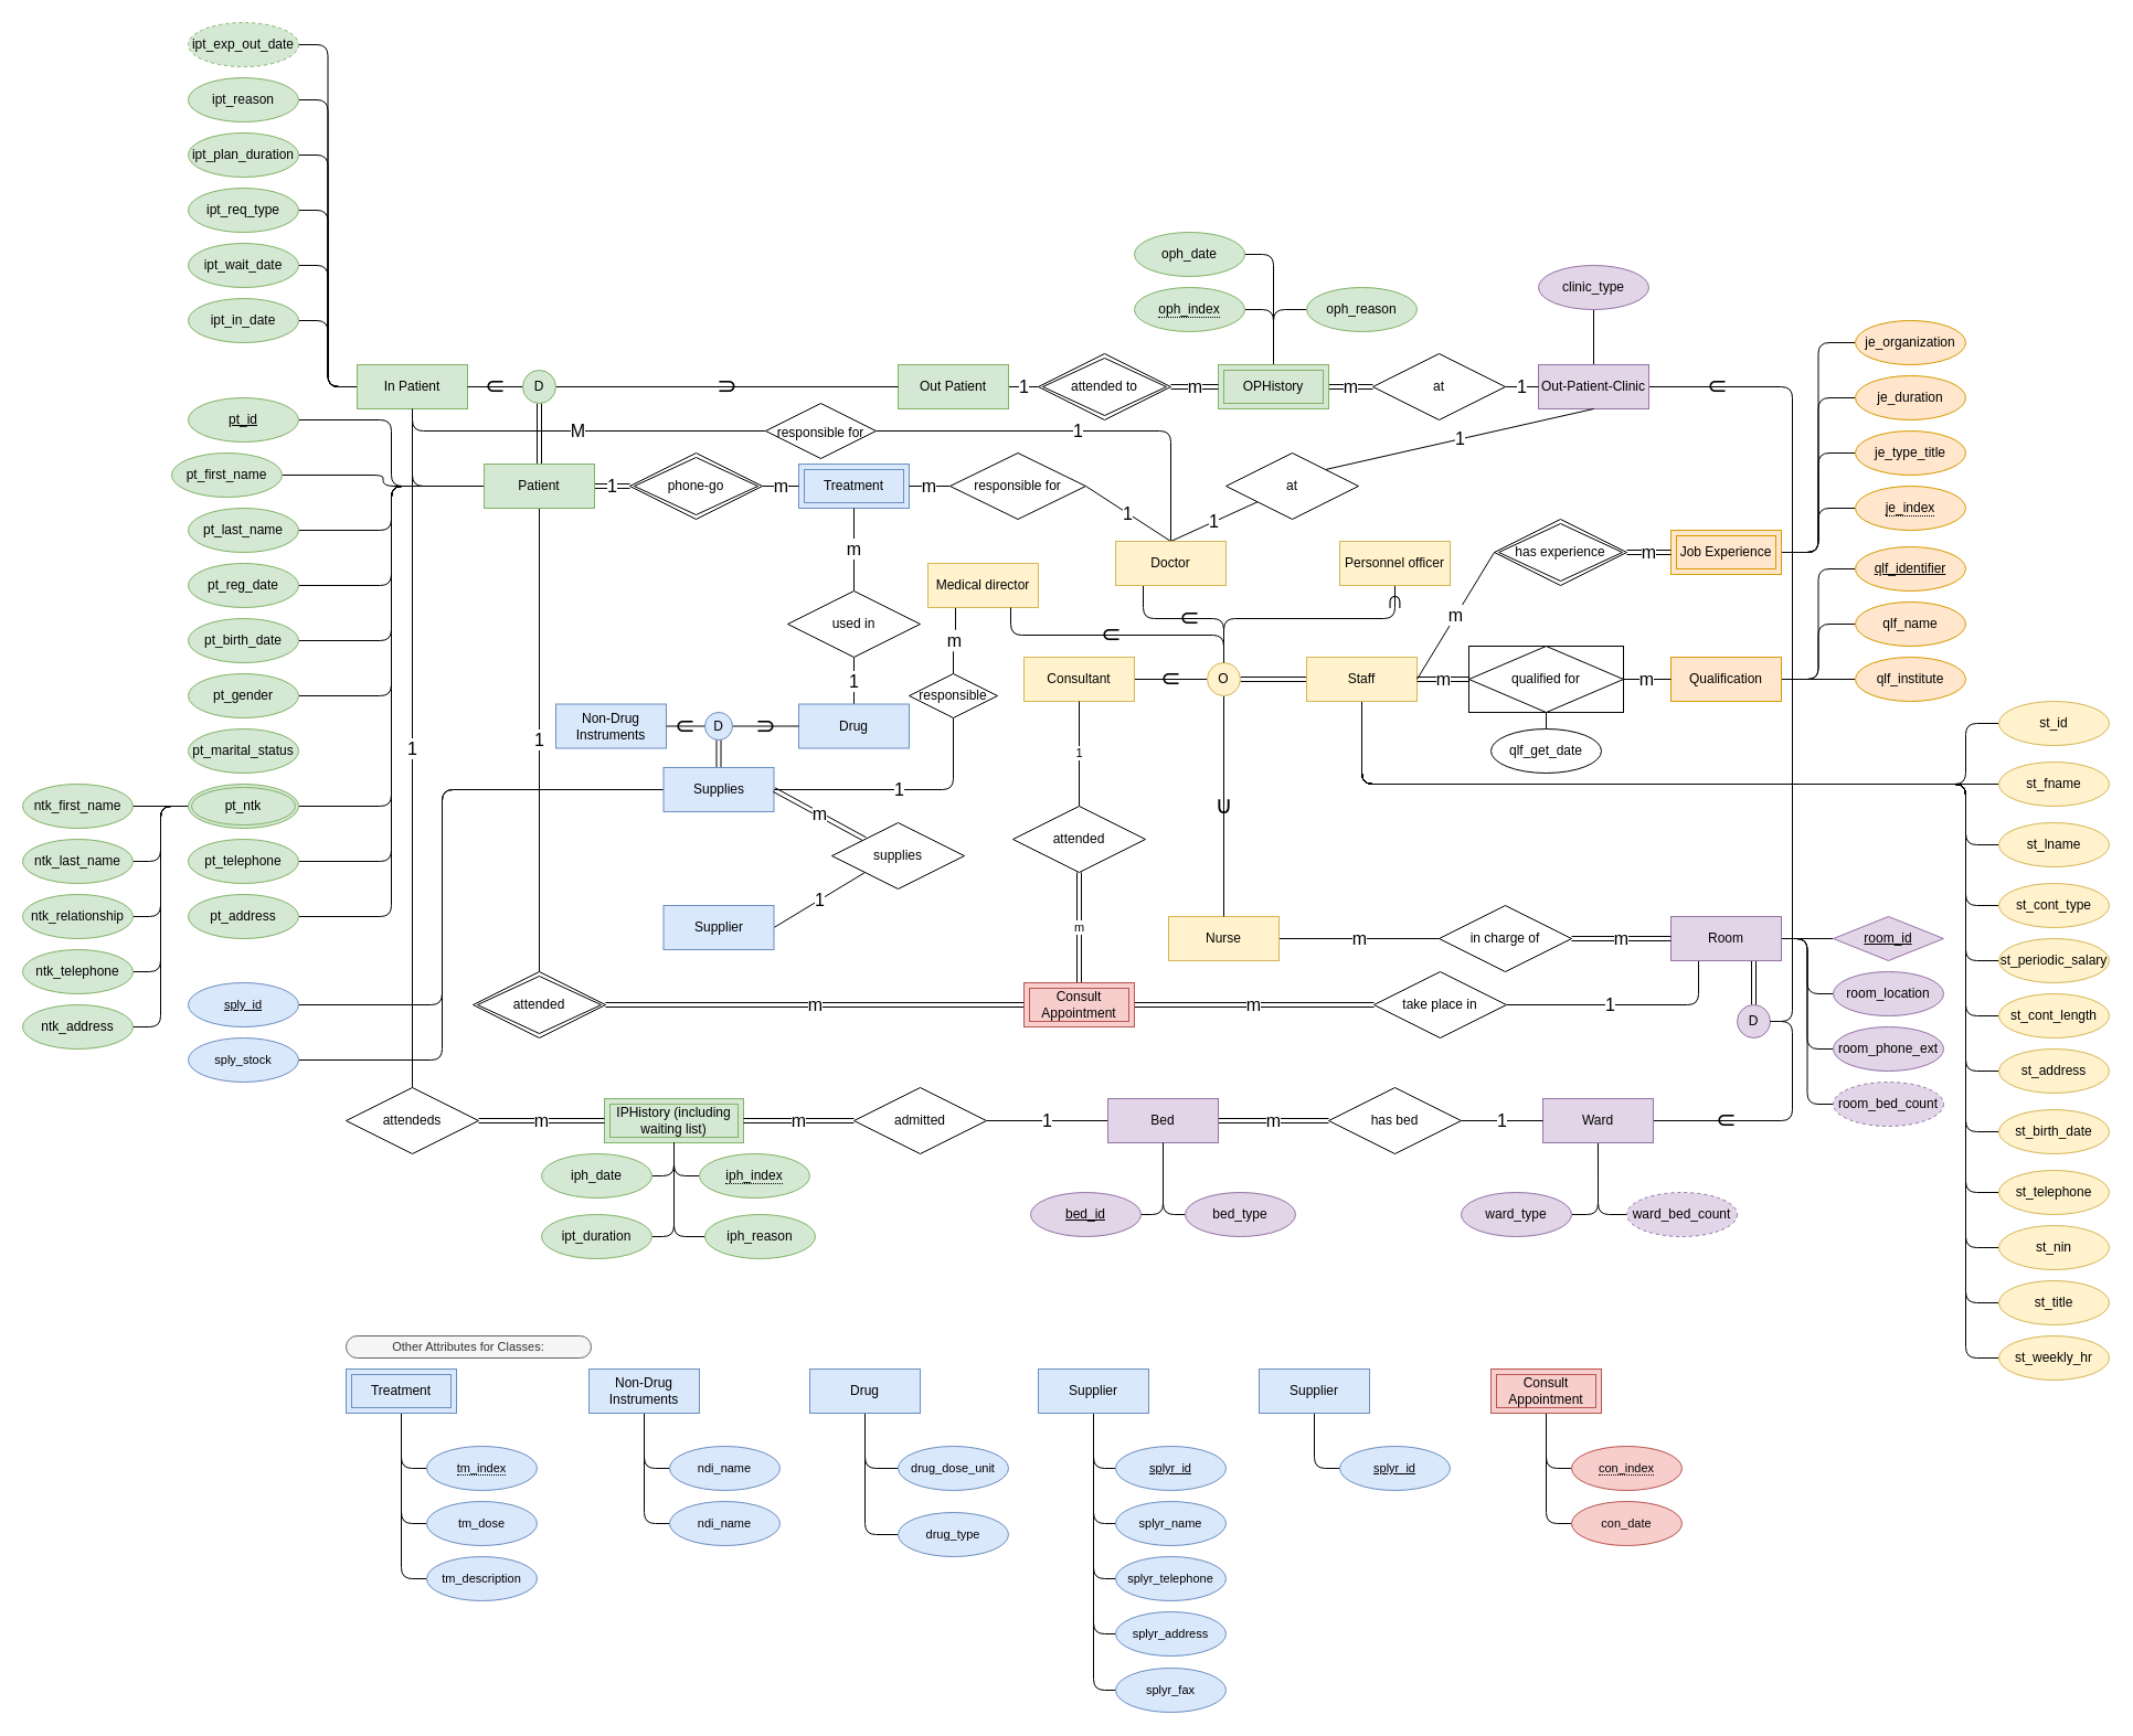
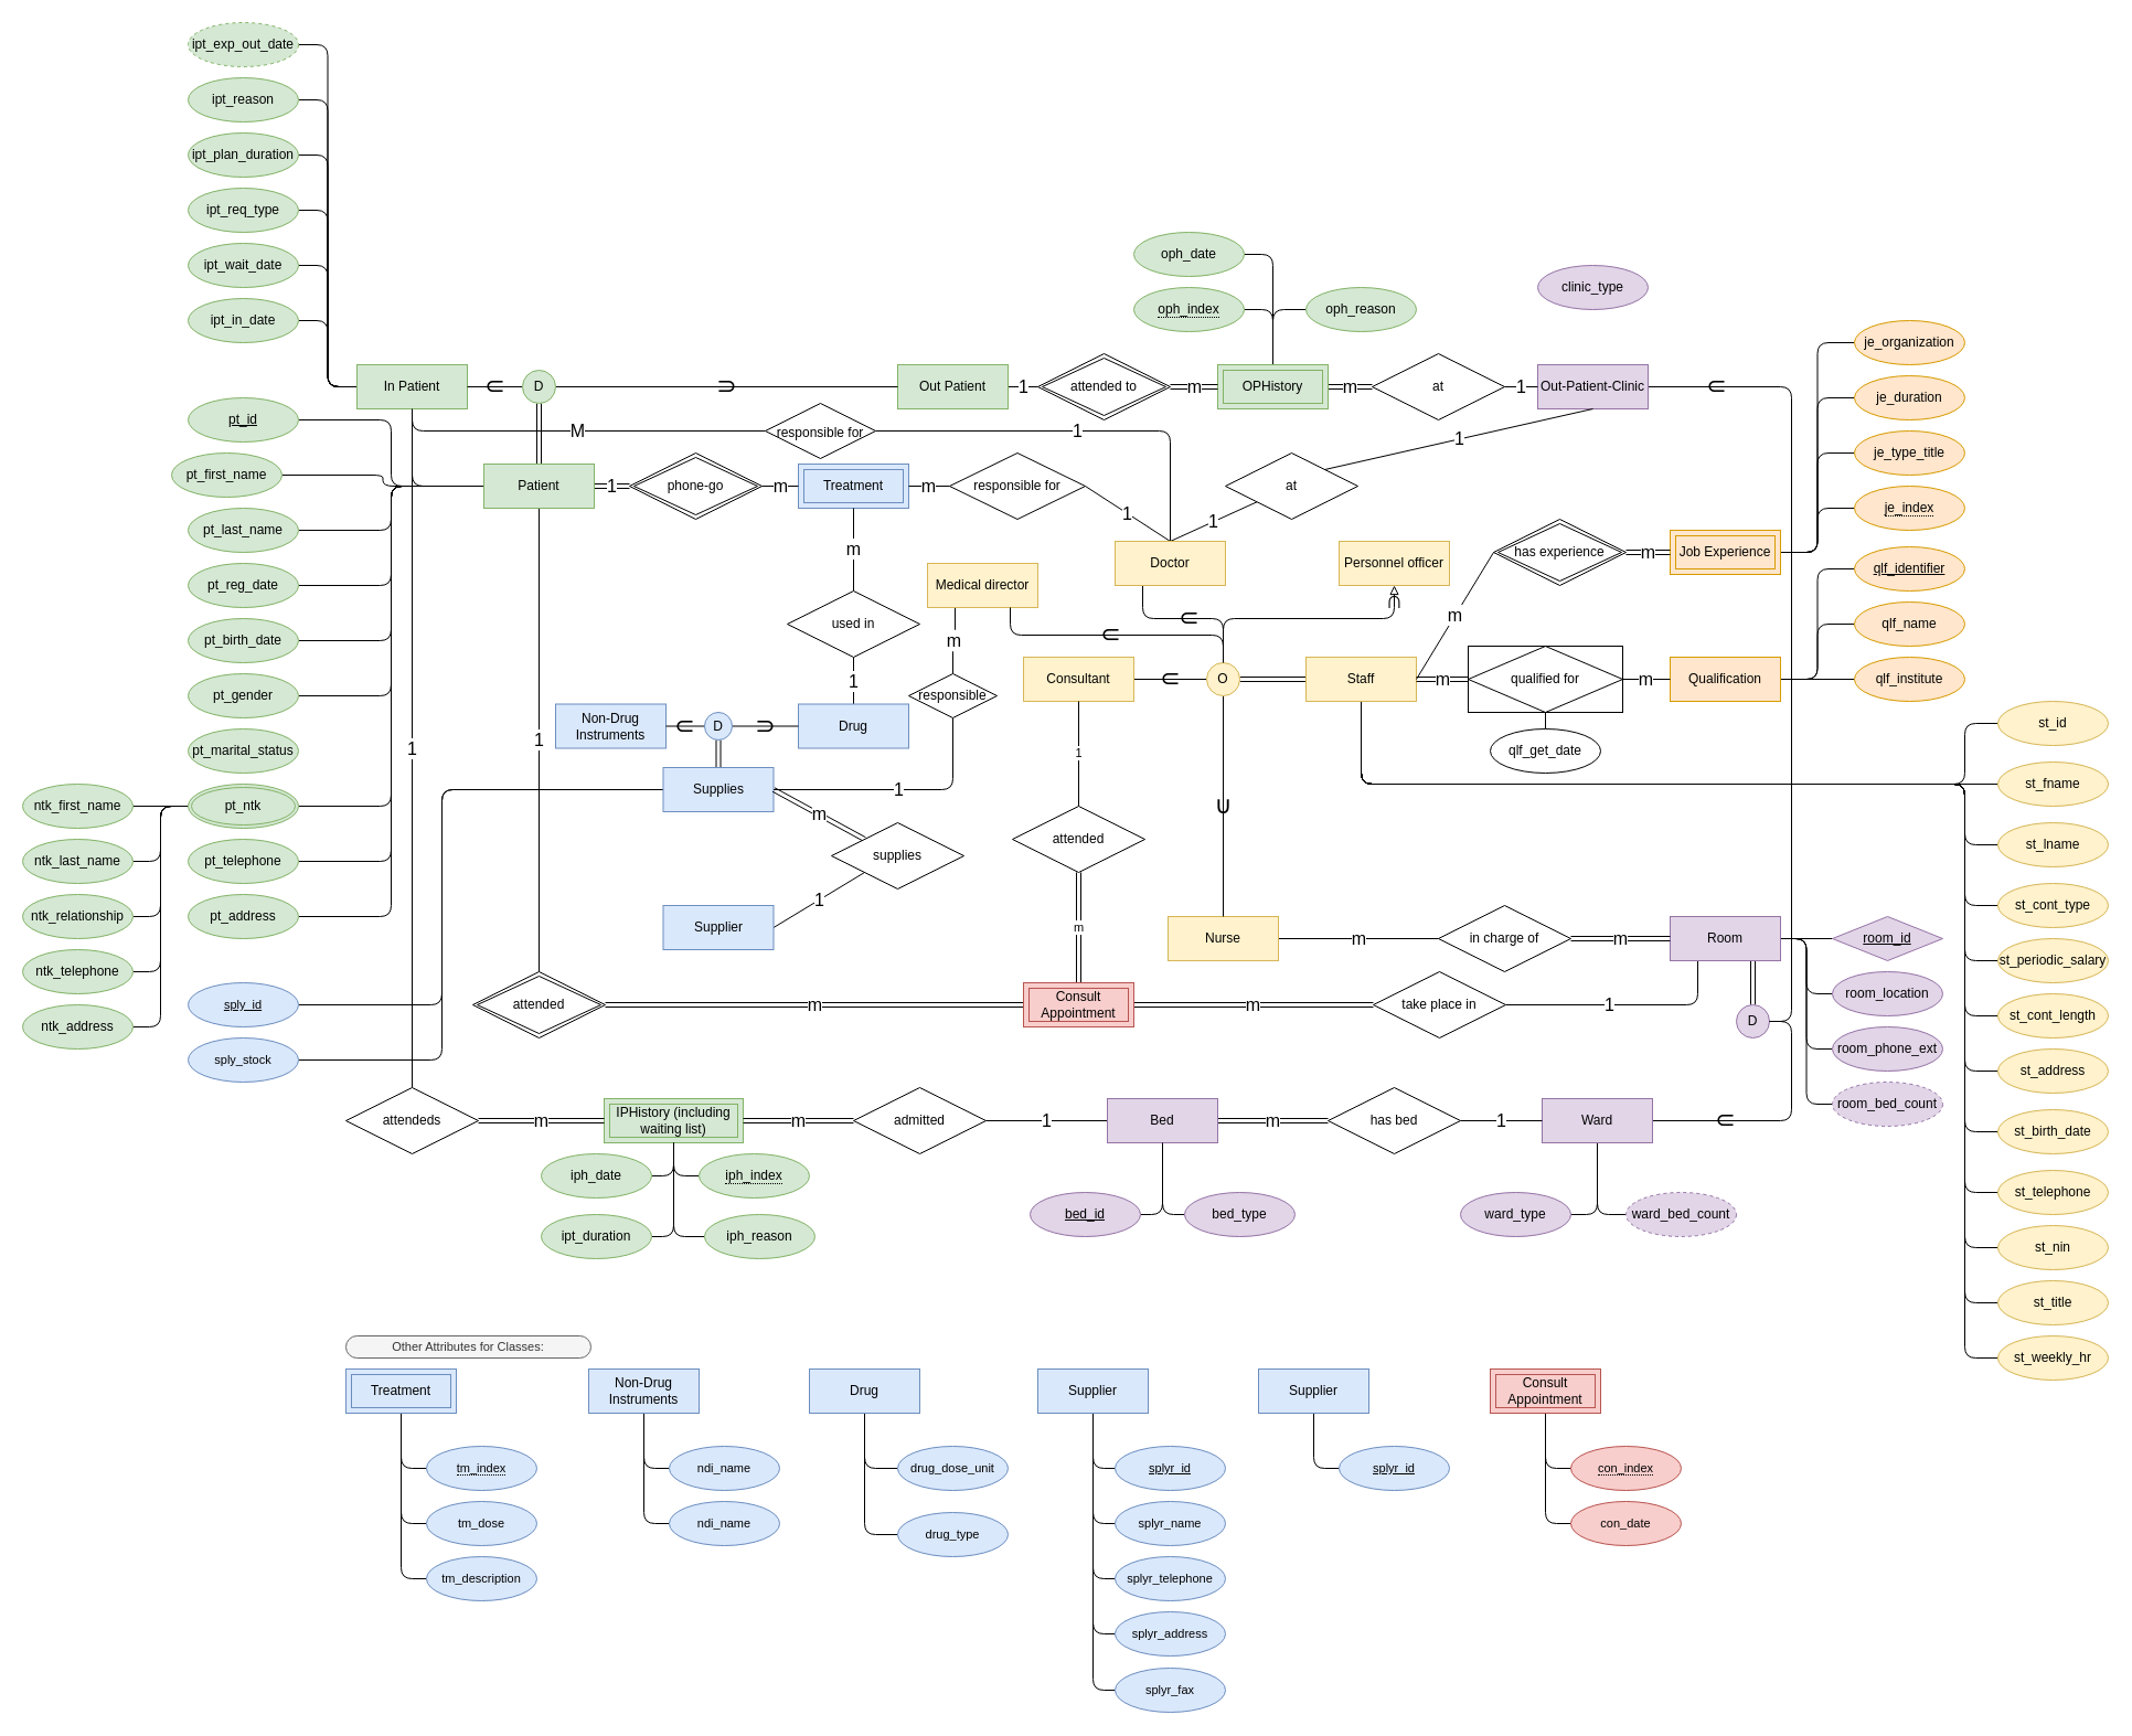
- <mxCell id="71" style="edgeStyle=orthogonalEdgeStyle;rounded=1;orthogonalLoop=1;jettySize=auto;html=1;exitX=0.5;exitY=0;exitDx=0;exitDy=0;entryX=0.5;entryY=1;entryDx=0;entryDy=0;shadow=0;labelBackgroundColor=none;endArrow=none;endFill=0;" parent="1" source="72" target="178" edge="1"><mxGeometry relative="1" as="geometry" /></mxCell>
- <mxCell id="47" value="&lt;meta charset=&quot;utf-8&quot;&gt;&lt;span style=&quot;color: rgb(0, 0, 0); font-family: helvetica; font-size: 22px; font-style: normal; font-weight: 400; letter-spacing: normal; text-align: center; text-indent: 0px; text-transform: none; word-spacing: 0px; display: inline; float: none;&quot;&gt;∩&lt;/span&gt;" style="edgeStyle=orthogonalEdgeStyle;rounded=1;orthogonalLoop=1;jettySize=auto;html=1;entryX=0.5;entryY=1;entryDx=0;entryDy=0;endArrow=none;endFill=0;labelBackgroundColor=none;exitX=0.5;exitY=0;exitDx=0;exitDy=0;" parent="1" source="51" target="57" edge="1"><mxGeometry x="0.872" relative="1" as="geometry"><Array as="points"><mxPoint x="1108" y="560" /><mxPoint x="1263" y="560" /></Array><mxPoint as="offset" /></mxGeometry></mxCell>
+ <mxCell id="47" value="&lt;meta charset=&quot;utf-8&quot;&gt;&lt;span style=&quot;color: rgb(0, 0, 0); font-family: helvetica; font-size: 22px; font-style: normal; font-weight: 400; letter-spacing: normal; text-align: center; text-indent: 0px; text-transform: none; word-spacing: 0px; display: inline; float: none;&quot;&gt;∩&lt;/span&gt;" style="edgeStyle=orthogonalEdgeStyle;rounded=1;orthogonalLoop=1;jettySize=auto;html=1;entryX=0.5;entryY=1;entryDx=0;entryDy=0;endArrow=block;endFill=0;labelBackgroundColor=none;exitX=0.5;exitY=0;exitDx=0;exitDy=0;" parent="1" source="51" target="57" edge="1"><mxGeometry x="0.872" relative="1" as="geometry"><Array as="points"><mxPoint x="1108" y="560" /><mxPoint x="1263" y="560" /></Array><mxPoint as="offset" /></mxGeometry></mxCell>
